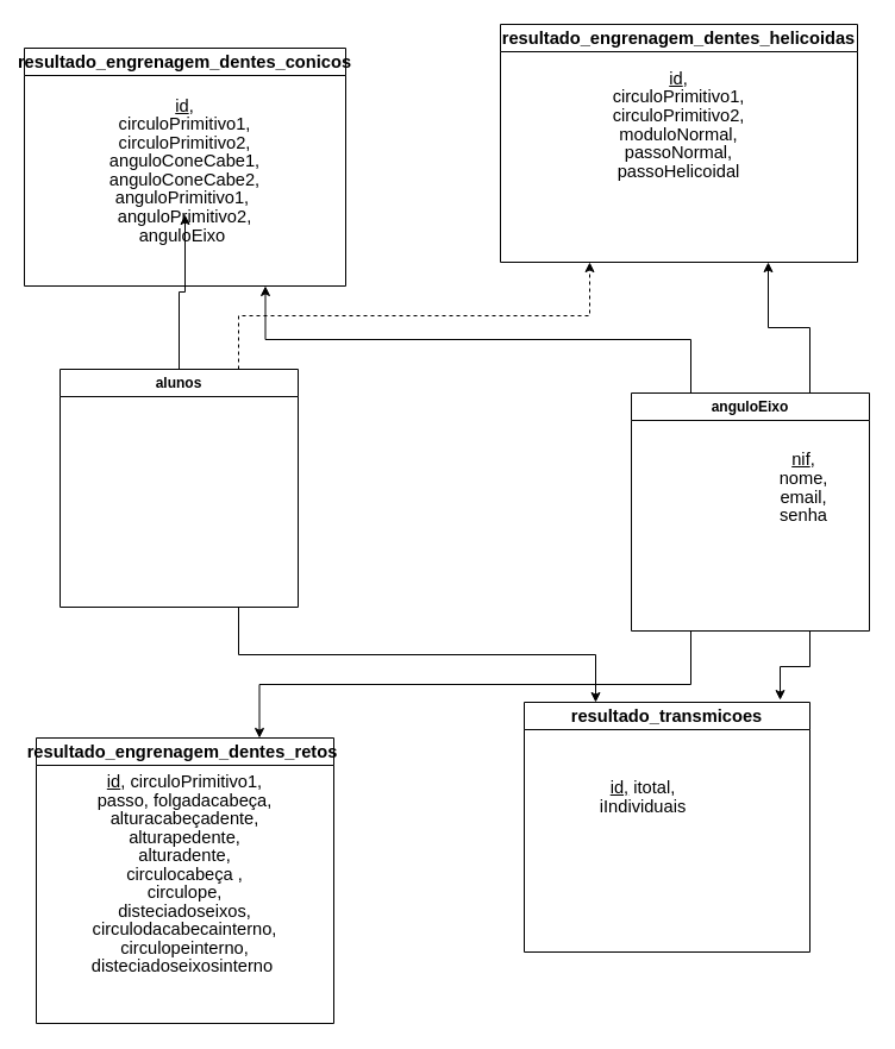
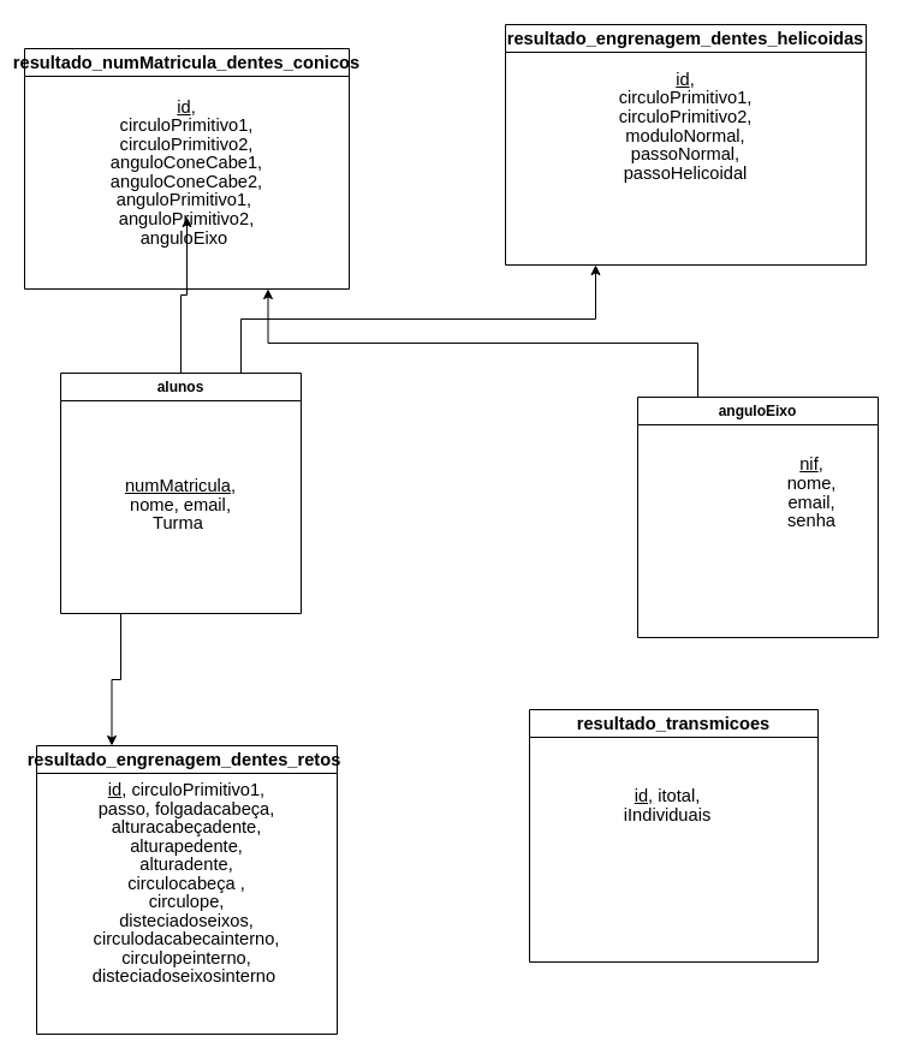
- <mxCell id="13" value="&lt;b&gt;&lt;span style=&quot;font-size: 11pt; line-height: 106%; font-family: Calibri, sans-serif;&quot;&gt;resultado_engrenagem_dentes_conicos&lt;/span&gt;&lt;/b&gt;&lt;span style=&quot;font-size: 11pt; line-height: 106%; font-family: Calibri, sans-serif;&quot;&gt;&lt;/span&gt;" style="swimlane;whiteSpace=wrap;html=1;" vertex="1" parent="1"><mxGeometry x="20" y="40" width="270" height="200" as="geometry" /></mxCell>
+ <mxCell id="13" value="&lt;b&gt;&lt;span style=&quot;font-size: 11pt; line-height: 106%; font-family: Calibri, sans-serif;&quot;&gt;resultado_numMatricula_dentes_conicos&lt;/span&gt;&lt;/b&gt;&lt;span style=&quot;font-size: 11pt; line-height: 106%; font-family: Calibri, sans-serif;&quot;&gt;&lt;/span&gt;" style="swimlane;whiteSpace=wrap;html=1;" vertex="1" parent="1"><mxGeometry x="20" y="40" width="270" height="200" as="geometry" /></mxCell>
- <mxCell id="3" style="edgeStyle=orthogonalEdgeStyle;rounded=0;orthogonalLoop=1;jettySize=auto;html=1;exitX=0.75;exitY=0;exitDx=0;exitDy=0;entryX=0.25;entryY=1;entryDx=0;entryDy=0;dashed=1;" edge="1" parent="1" source="6" target="15"><mxGeometry relative="1" as="geometry" /></mxCell>
+ <mxCell id="3" style="edgeStyle=orthogonalEdgeStyle;rounded=0;orthogonalLoop=1;jettySize=auto;html=1;exitX=0.75;exitY=0;exitDx=0;exitDy=0;entryX=0.25;entryY=1;entryDx=0;entryDy=0;" edge="1" parent="1" source="6" target="15"><mxGeometry relative="1" as="geometry" /></mxCell>
- <mxCell id="9" style="edgeStyle=orthogonalEdgeStyle;rounded=0;orthogonalLoop=1;jettySize=auto;html=1;exitX=0.75;exitY=0;exitDx=0;exitDy=0;entryX=0.75;entryY=1;entryDx=0;entryDy=0;" edge="1" parent="1" source="11" target="15"><mxGeometry relative="1" as="geometry" /></mxCell>
+ <mxCell id="7" value="&lt;u&gt;&lt;span style=&quot;font-size:11.0pt;line-height:106%;&lt;br/&gt;font-family:&amp;quot;Calibri&amp;quot;,sans-serif;mso-ascii-theme-font:minor-latin;mso-fareast-font-family:&lt;br/&gt;Calibri;mso-fareast-theme-font:minor-latin;mso-hansi-theme-font:minor-latin;&lt;br/&gt;mso-bidi-font-family:&amp;quot;Times New Roman&amp;quot;;mso-bidi-theme-font:minor-bidi;&lt;br/&gt;mso-ansi-language:PT-BR;mso-fareast-language:EN-US;mso-bidi-language:AR-SA&quot;&gt;numMatricula&lt;/span&gt;&lt;/u&gt;&lt;span style=&quot;font-size:11.0pt;line-height:106%;font-family:&amp;quot;Calibri&amp;quot;,sans-serif;&lt;br/&gt;mso-ascii-theme-font:minor-latin;mso-fareast-font-family:Calibri;mso-fareast-theme-font:&lt;br/&gt;minor-latin;mso-hansi-theme-font:minor-latin;mso-bidi-font-family:&amp;quot;Times New Roman&amp;quot;;&lt;br/&gt;mso-bidi-theme-font:minor-bidi;mso-ansi-language:PT-BR;mso-fareast-language:&lt;br/&gt;EN-US;mso-bidi-language:AR-SA&quot;&gt;, nome, email, Turma&amp;nbsp;&lt;/span&gt;" style="text;html=1;align=center;verticalAlign=middle;whiteSpace=wrap;rounded=0;" vertex="1" parent="6"><mxGeometry x="40" y="60" width="120" height="100" as="geometry" /></mxCell>
- <mxCell id="5" style="edgeStyle=orthogonalEdgeStyle;rounded=0;orthogonalLoop=1;jettySize=auto;html=1;exitX=0.75;exitY=1;exitDx=0;exitDy=0;entryX=0.25;entryY=0;entryDx=0;entryDy=0;" edge="1" parent="1" source="6" target="19"><mxGeometry relative="1" as="geometry" /></mxCell>
- <mxCell id="21" style="edgeStyle=orthogonalEdgeStyle;rounded=0;orthogonalLoop=1;jettySize=auto;html=1;exitX=0.75;exitY=1;exitDx=0;exitDy=0;entryX=0.896;entryY=-0.009;entryDx=0;entryDy=0;entryPerimeter=0;" edge="1" parent="1" source="11" target="19"><mxGeometry relative="1" as="geometry" /></mxCell>
+ <mxCell id="4" style="edgeStyle=orthogonalEdgeStyle;rounded=0;orthogonalLoop=1;jettySize=auto;html=1;exitX=0.25;exitY=1;exitDx=0;exitDy=0;entryX=0.25;entryY=0;entryDx=0;entryDy=0;" edge="1" parent="1" source="6" target="17"><mxGeometry relative="1" as="geometry" /></mxCell>
- <mxCell id="10" style="edgeStyle=orthogonalEdgeStyle;rounded=0;orthogonalLoop=1;jettySize=auto;html=1;exitX=0.25;exitY=1;exitDx=0;exitDy=0;entryX=0.75;entryY=0;entryDx=0;entryDy=0;" edge="1" parent="1" source="11" target="17"><mxGeometry relative="1" as="geometry" /></mxCell>
- <mxCell id="20" value="&lt;u&gt;&lt;span style=&quot;font-size: 11pt; line-height: 106%; font-family: Calibri, sans-serif;&quot;&gt;id,&lt;/span&gt;&lt;/u&gt;&lt;span style=&quot;font-size: 11pt; line-height: 106%; font-family: Calibri, sans-serif;&quot;&gt; itotal, iIndividuais&lt;/span&gt;" style="text;html=1;align=center;verticalAlign=middle;whiteSpace=wrap;rounded=0;" vertex="1" parent="19"><mxGeometry x="70" y="65" width="60" height="30" as="geometry" /></mxCell>
+ <mxCell id="20" value="&lt;u&gt;&lt;span style=&quot;font-size: 11pt; line-height: 106%; font-family: Calibri, sans-serif;&quot;&gt;id,&lt;/span&gt;&lt;/u&gt;&lt;span style=&quot;font-size: 11pt; line-height: 106%; font-family: Calibri, sans-serif;&quot;&gt; itotal, iIndividuais&lt;/span&gt;" style="text;html=1;align=center;verticalAlign=middle;whiteSpace=wrap;rounded=0;" vertex="1" parent="19"><mxGeometry x="85" y="65" width="60" height="30" as="geometry" /></mxCell>
